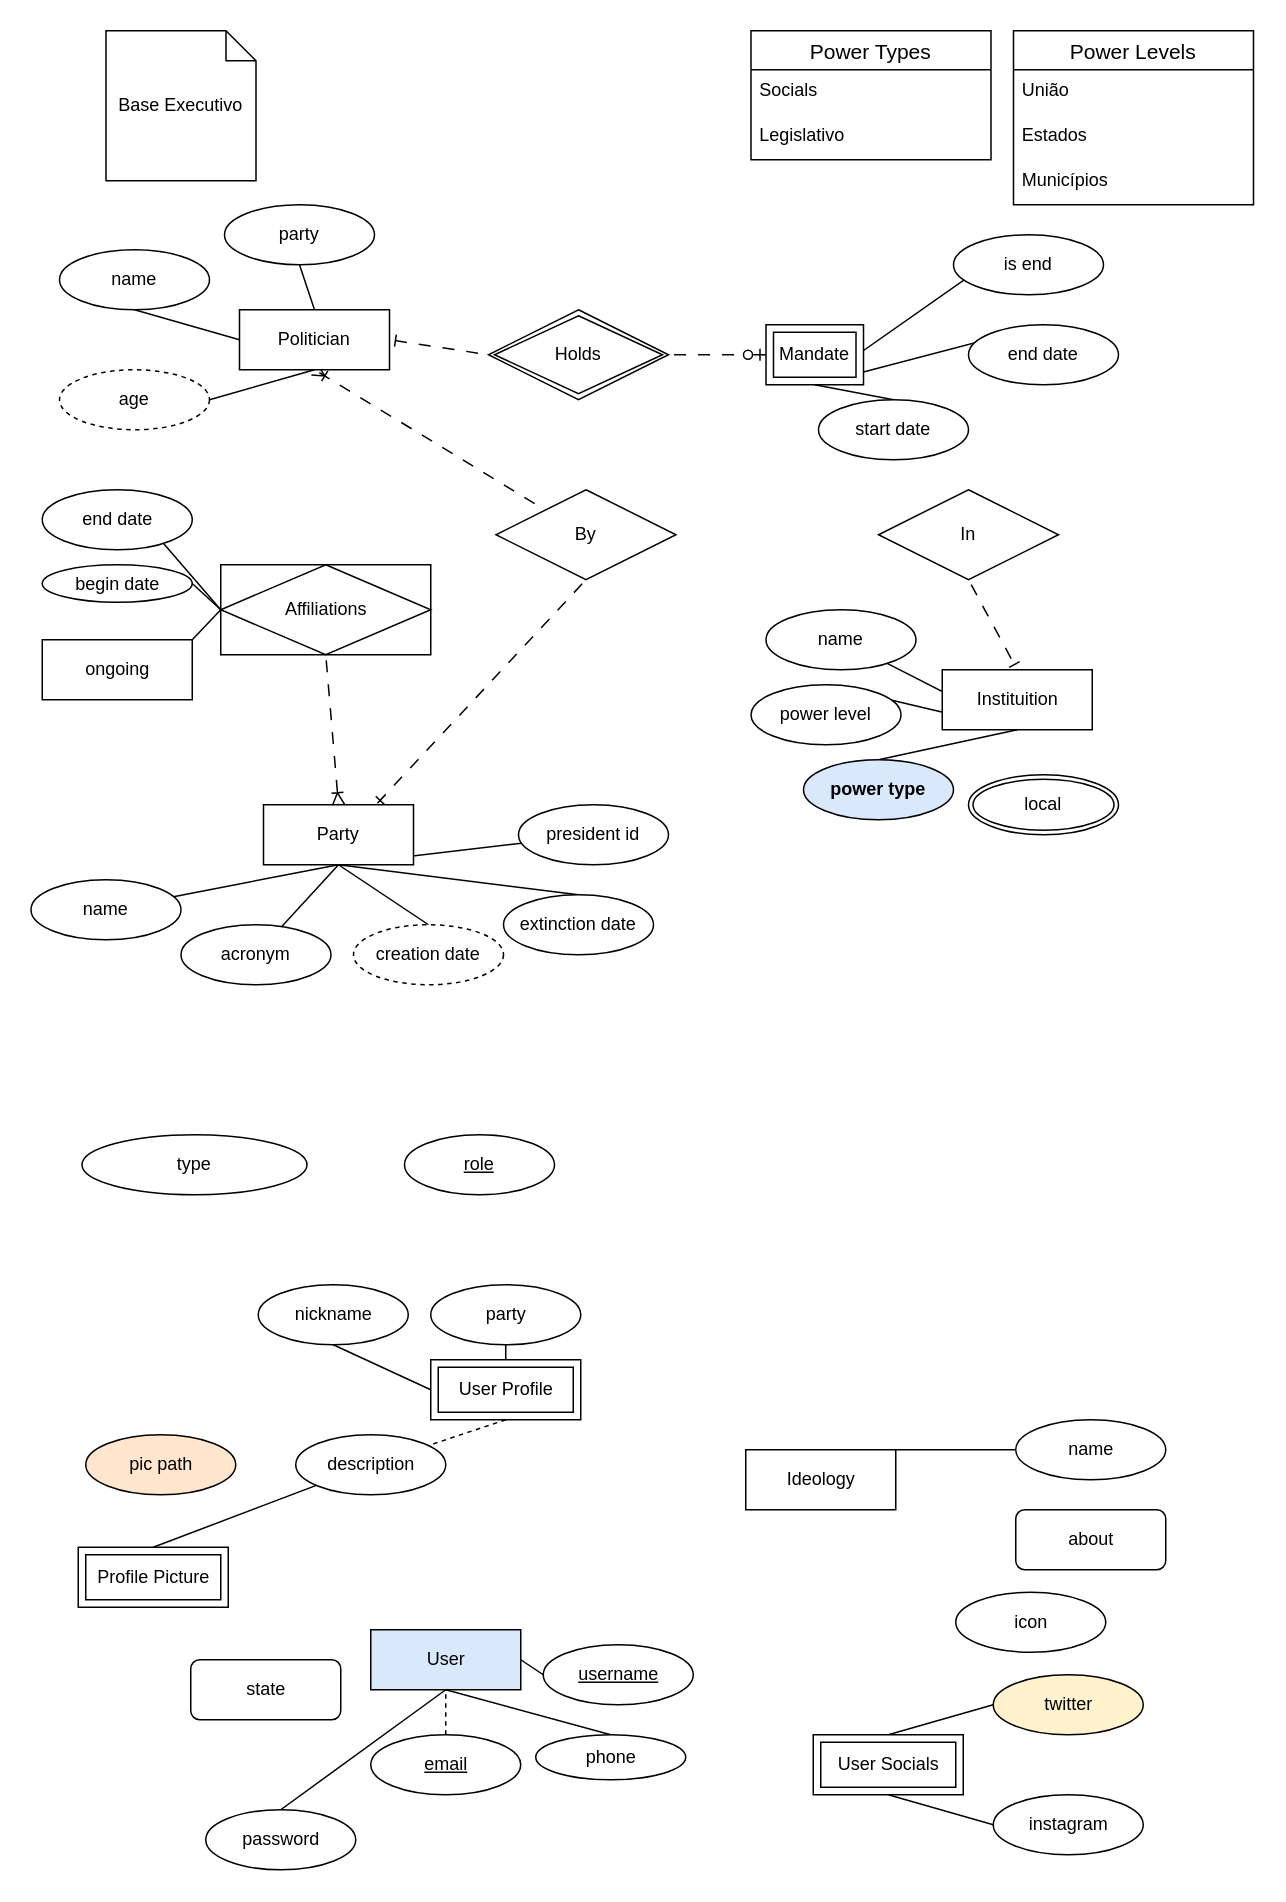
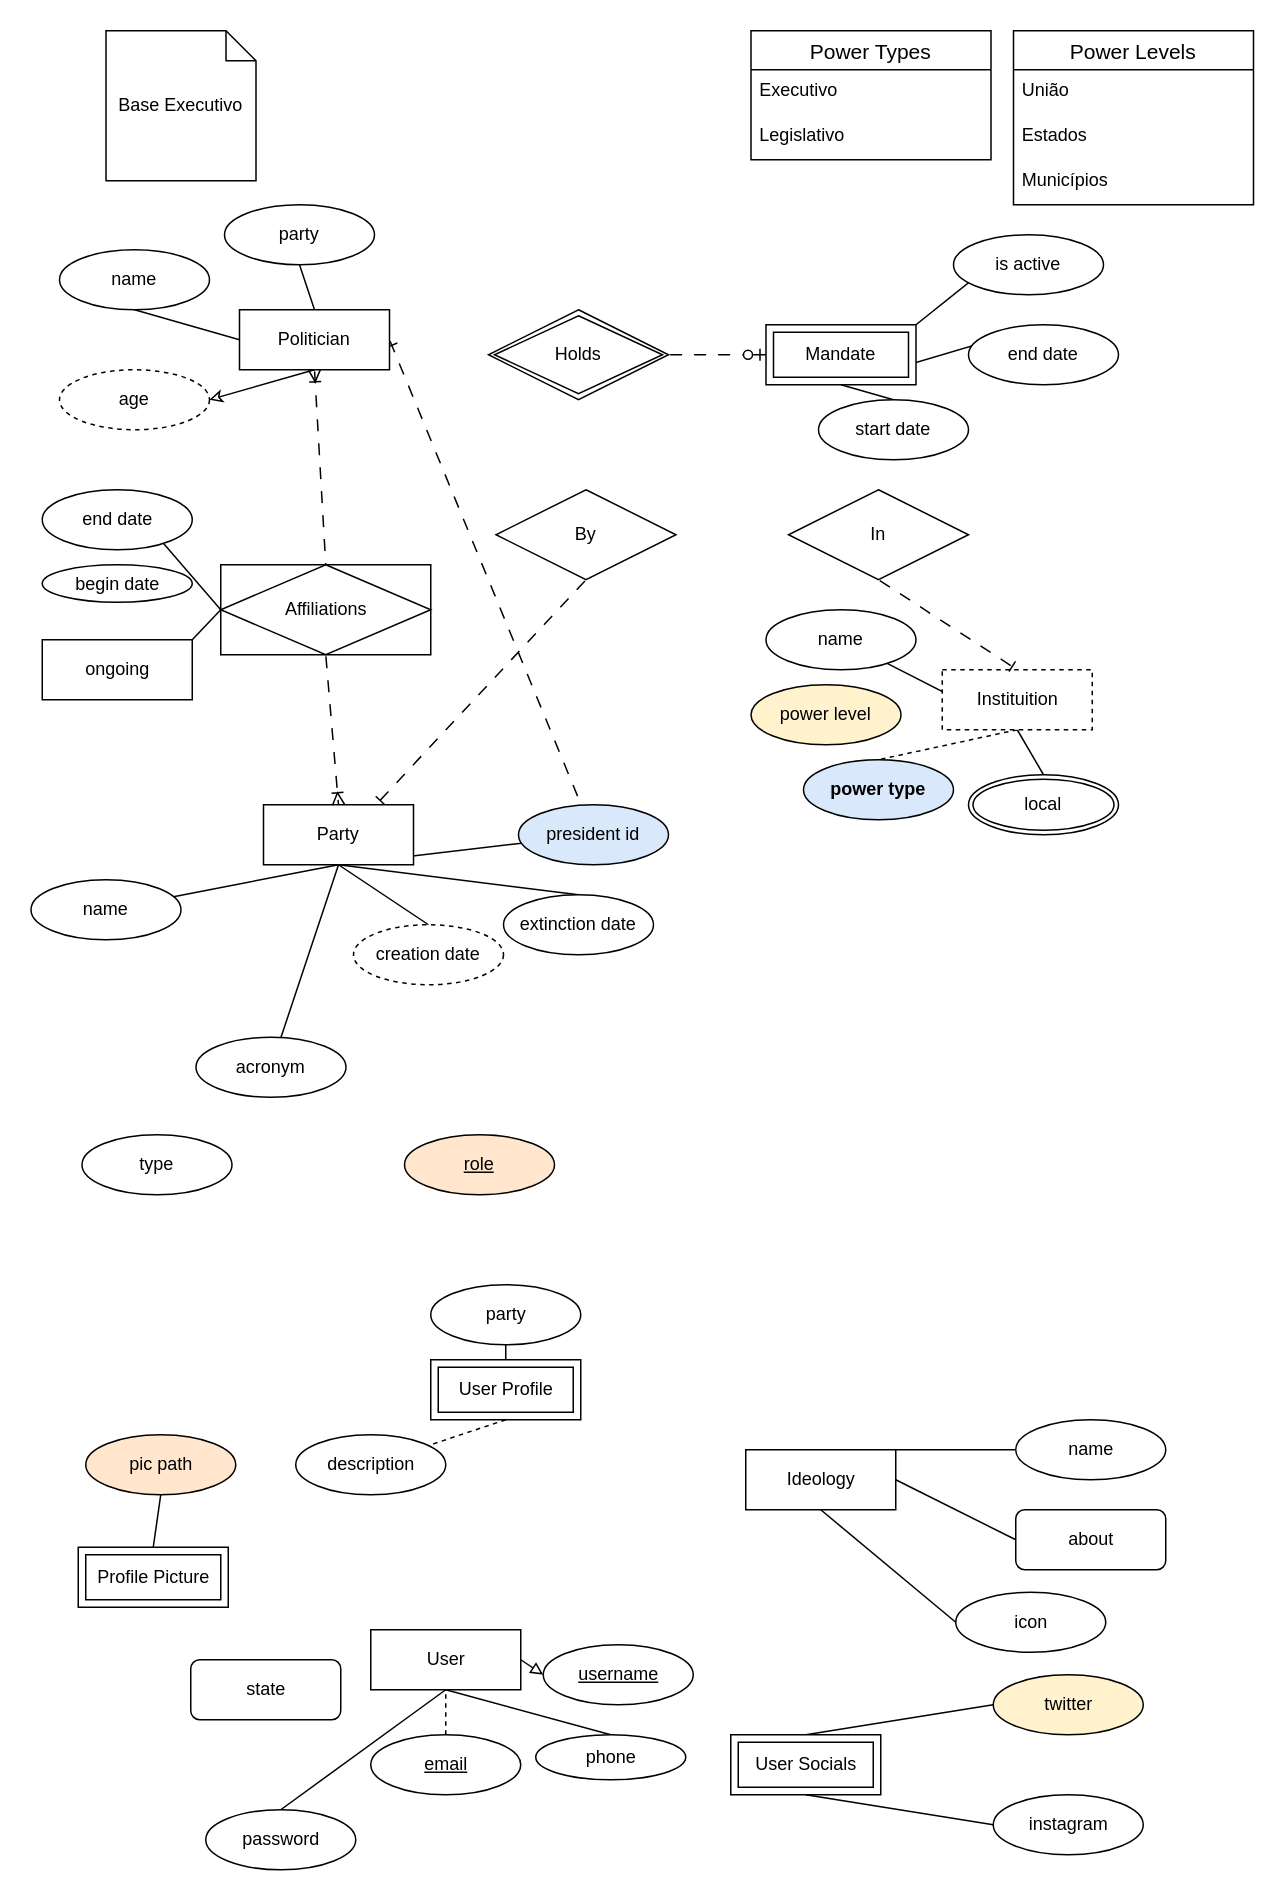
- <mxCell id="50" value="Socials" style="text;strokeColor=none;fillColor=none;spacingLeft=4;spacingRight=4;overflow=hidden;rotatable=0;points=[[0,0.5],[1,0.5]];portConstraint=eastwest;fontSize=12;whiteSpace=wrap;html=1;" parent="49" vertex="1"><mxGeometry y="26" width="160" height="30" as="geometry" /></mxCell>
+ <mxCell id="50" value="Executivo" style="text;strokeColor=none;fillColor=none;spacingLeft=4;spacingRight=4;overflow=hidden;rotatable=0;points=[[0,0.5],[1,0.5]];portConstraint=eastwest;fontSize=12;whiteSpace=wrap;html=1;" parent="49" vertex="1"><mxGeometry y="26" width="160" height="30" as="geometry" /></mxCell>
- <mxCell id="67" value="is end" style="ellipse;whiteSpace=wrap;html=1;align=center;" parent="1" vertex="1"><mxGeometry x="635" y="156" width="100" height="40" as="geometry" /></mxCell>
+ <mxCell id="67" value="is active" style="ellipse;whiteSpace=wrap;html=1;align=center;" parent="1" vertex="1"><mxGeometry x="635" y="156" width="100" height="40" as="geometry" /></mxCell>
- <mxCell id="5" style="rounded=0;orthogonalLoop=1;jettySize=auto;html=1;exitX=1;exitY=0.5;exitDx=0;exitDy=0;entryX=0;entryY=0.5;entryDx=0;entryDy=0;endArrow=none;endFill=0;startArrow=ERone;startFill=0;flowAnimation=1;" parent="1" source="7" target="80" edge="1"><mxGeometry relative="1" as="geometry" /></mxCell>
+ <mxCell id="5" style="rounded=0;orthogonalLoop=1;jettySize=auto;html=1;exitX=1;exitY=0.5;exitDx=0;exitDy=0;endArrow=none;endFill=0;startArrow=ERone;startFill=0;flowAnimation=1;" parent="1" source="7" target="75" edge="1"><mxGeometry relative="1" as="geometry" /></mxCell>
- <mxCell id="78" value="Mandate" style="shape=ext;margin=3;double=1;whiteSpace=wrap;html=1;align=center;" parent="1" vertex="1"><mxGeometry x="510" y="216" width="65" height="40" as="geometry" /></mxCell>
+ <mxCell id="78" value="Mandate" style="shape=ext;margin=3;double=1;whiteSpace=wrap;html=1;align=center;" parent="1" vertex="1"><mxGeometry x="510" y="216" width="100" height="40" as="geometry" /></mxCell>
- <mxCell id="6" style="rounded=0;orthogonalLoop=1;jettySize=auto;html=1;exitX=0.5;exitY=1;exitDx=0;exitDy=0;endArrow=none;endFill=0;flowAnimation=1;startArrow=ERoneToMany;startFill=0;" edge="1" parent="1" source="7" target="85"><mxGeometry relative="1" as="geometry"><mxPoint x="220" y="316" as="targetPoint" /></mxGeometry></mxCell>
+ <mxCell id="6" style="rounded=0;orthogonalLoop=1;jettySize=auto;html=1;exitX=0.5;exitY=1;exitDx=0;exitDy=0;entryX=0.5;entryY=0;entryDx=0;entryDy=0;endArrow=none;endFill=0;flowAnimation=1;startArrow=ERoneToMany;startFill=0;" edge="1" parent="1" source="7" target="90"><mxGeometry relative="1" as="geometry"><mxPoint x="220" y="316" as="targetPoint" /></mxGeometry></mxCell>
- <mxCell id="4" style="rounded=0;orthogonalLoop=1;jettySize=auto;html=1;exitX=0.5;exitY=1;exitDx=0;exitDy=0;entryX=1;entryY=0.5;entryDx=0;entryDy=0;endArrow=none;endFill=0;" parent="1" source="7" target="42" edge="1"><mxGeometry relative="1" as="geometry" /></mxCell>
+ <mxCell id="4" style="rounded=0;orthogonalLoop=1;jettySize=auto;html=1;exitX=0.5;exitY=1;exitDx=0;exitDy=0;entryX=1;entryY=0.5;entryDx=0;entryDy=0;endArrow=classic;endFill=0;" parent="1" source="7" target="42" edge="1"><mxGeometry relative="1" as="geometry" /></mxCell>
- <mxCell id="82" value="In" style="shape=rhombus;perimeter=rhombusPerimeter;whiteSpace=wrap;html=1;align=center;" parent="1" vertex="1"><mxGeometry x="585" y="326" width="120" height="60" as="geometry" /></mxCell>
+ <mxCell id="82" value="In" style="shape=rhombus;perimeter=rhombusPerimeter;whiteSpace=wrap;html=1;align=center;" parent="1" vertex="1"><mxGeometry x="525" y="326" width="120" height="60" as="geometry" /></mxCell>
- <mxCell id="88" style="rounded=0;orthogonalLoop=1;jettySize=auto;html=1;exitX=0;exitY=0.5;exitDx=0;exitDy=0;entryX=1;entryY=0.5;entryDx=0;entryDy=0;endArrow=none;endFill=0;" edge="1" parent="1" source="90" target="92"><mxGeometry relative="1" as="geometry" /></mxCell>
- <mxCell id="62" value="Instituition" style="whiteSpace=wrap;html=1;align=center;" parent="1" vertex="1"><mxGeometry x="627.5" y="446" width="100" height="40" as="geometry" /></mxCell>
+ <mxCell id="62" value="Instituition" style="whiteSpace=wrap;html=1;align=center;dashed=1;" parent="1" vertex="1"><mxGeometry x="627.5" y="446" width="100" height="40" as="geometry" /></mxCell>
- <mxCell id="59" style="rounded=0;orthogonalLoop=1;jettySize=auto;html=1;exitX=0.5;exitY=1;exitDx=0;exitDy=0;entryX=0.5;entryY=0;entryDx=0;entryDy=0;endArrow=none;endFill=0;" parent="1" source="62" target="64" edge="1"><mxGeometry relative="1" as="geometry" /></mxCell>
- <mxCell id="64" value="power level" style="ellipse;whiteSpace=wrap;html=1;align=center;" parent="1" vertex="1"><mxGeometry x="500" y="456" width="100" height="40" as="geometry" /></mxCell>
+ <mxCell id="64" value="power level" style="ellipse;whiteSpace=wrap;html=1;align=center;fillColor=#fff2cc;" parent="1" vertex="1"><mxGeometry x="500" y="456" width="100" height="40" as="geometry" /></mxCell>
- <mxCell id="60" style="rounded=0;orthogonalLoop=1;jettySize=auto;html=1;exitX=0.5;exitY=1;exitDx=0;exitDy=0;entryX=0.5;entryY=0;entryDx=0;entryDy=0;endArrow=none;endFill=0;" parent="1" source="62" target="65" edge="1"><mxGeometry relative="1" as="geometry" /></mxCell>
+ <mxCell id="60" style="rounded=0;orthogonalLoop=1;jettySize=auto;html=1;exitX=0.5;exitY=1;exitDx=0;exitDy=0;entryX=0.5;entryY=0;entryDx=0;entryDy=0;endArrow=none;endFill=0;dashed=1;" parent="1" source="62" target="65" edge="1"><mxGeometry relative="1" as="geometry" /></mxCell>
+ <mxCell id="61" style="rounded=0;orthogonalLoop=1;jettySize=auto;html=1;exitX=0.5;exitY=1;exitDx=0;exitDy=0;entryX=0.5;entryY=0;entryDx=0;entryDy=0;endArrow=none;endFill=0;" edge="1" parent="1" source="62" target="83"><mxGeometry relative="1" as="geometry"><mxPoint x="860" y="506" as="targetPoint" /></mxGeometry></mxCell>
- <mxCell id="75" value="president id" style="ellipse;whiteSpace=wrap;html=1;align=center;" parent="1" vertex="1"><mxGeometry x="345" y="536" width="100" height="40" as="geometry" /></mxCell>
+ <mxCell id="75" value="president id" style="ellipse;whiteSpace=wrap;html=1;align=center;fillColor=#dae8fc;" parent="1" vertex="1"><mxGeometry x="345" y="536" width="100" height="40" as="geometry" /></mxCell>
- <mxCell id="72" value="acronym" style="ellipse;whiteSpace=wrap;html=1;align=center;" parent="1" vertex="1"><mxGeometry x="120" y="616" width="100" height="40" as="geometry" /></mxCell>
+ <mxCell id="72" value="acronym" style="ellipse;whiteSpace=wrap;html=1;align=center;" parent="1" vertex="1"><mxGeometry x="130" y="691" width="100" height="40" as="geometry" /></mxCell>
- <mxCell id="70" value="type" style="ellipse;whiteSpace=wrap;html=1;align=center;" parent="1" vertex="1"><mxGeometry x="54" y="756" width="150" height="40" as="geometry" /></mxCell>
+ <mxCell id="70" value="type" style="ellipse;whiteSpace=wrap;html=1;align=center;" parent="1" vertex="1"><mxGeometry x="54" y="756" width="100" height="40" as="geometry" /></mxCell>
- <mxCell id="76" value="role" style="ellipse;whiteSpace=wrap;html=1;align=center;fontStyle=4;" parent="1" vertex="1"><mxGeometry x="269" y="756" width="100" height="40" as="geometry" /></mxCell>
+ <mxCell id="76" value="role" style="ellipse;whiteSpace=wrap;html=1;align=center;fontStyle=4;fillColor=#ffe6cc;" parent="1" vertex="1"><mxGeometry x="269" y="756" width="100" height="40" as="geometry" /></mxCell>
- <mxCell id="23" value="nickname" style="ellipse;whiteSpace=wrap;html=1;align=center;" parent="1" vertex="1"><mxGeometry x="171.5" y="856" width="100" height="40" as="geometry" /></mxCell>
- <mxCell id="10" style="rounded=0;orthogonalLoop=1;jettySize=auto;html=1;exitX=0;exitY=0.5;exitDx=0;exitDy=0;entryX=0.5;entryY=1;entryDx=0;entryDy=0;endArrow=none;endFill=0;" parent="1" source="27" target="23" edge="1"><mxGeometry relative="1" as="geometry"><mxPoint x="291.5" y="926" as="sourcePoint" /></mxGeometry></mxCell>
+ <mxCell id="33" style="rounded=0;orthogonalLoop=1;jettySize=auto;html=1;exitX=1;exitY=0.5;exitDx=0;exitDy=0;entryX=0;entryY=0.5;entryDx=0;entryDy=0;endArrow=none;endFill=0;" parent="1" source="35" target="37" edge="1"><mxGeometry relative="1" as="geometry" /></mxCell>
- <mxCell id="28" style="rounded=0;orthogonalLoop=1;jettySize=auto;html=1;exitX=0.5;exitY=0;exitDx=0;exitDy=0;endArrow=none;endFill=0;" parent="1" source="29" target="31" edge="1"><mxGeometry relative="1" as="geometry" /></mxCell>
+ <mxCell id="28" style="rounded=0;orthogonalLoop=1;jettySize=auto;html=1;exitX=0.5;exitY=0;exitDx=0;exitDy=0;entryX=0.5;entryY=1;entryDx=0;entryDy=0;endArrow=none;endFill=0;" parent="1" source="29" target="39" edge="1"><mxGeometry relative="1" as="geometry" /></mxCell>
+ <mxCell id="34" style="rounded=0;orthogonalLoop=1;jettySize=auto;html=1;exitX=0.5;exitY=1;exitDx=0;exitDy=0;entryX=0;entryY=0.5;entryDx=0;entryDy=0;endArrow=none;endFill=0;" parent="1" source="35" target="38" edge="1"><mxGeometry relative="1" as="geometry" /></mxCell>
- <mxCell id="9" value="User" style="whiteSpace=wrap;html=1;align=center;fillColor=#dae8fc;" parent="1" vertex="1"><mxGeometry x="246.5" y="1086" width="100" height="40" as="geometry" /></mxCell>
+ <mxCell id="9" value="User" style="whiteSpace=wrap;html=1;align=center;" parent="1" vertex="1"><mxGeometry x="246.5" y="1086" width="100" height="40" as="geometry" /></mxCell>
- <mxCell id="8" style="rounded=0;orthogonalLoop=1;jettySize=auto;html=1;exitX=1;exitY=0.5;exitDx=0;exitDy=0;endArrow=none;endFill=0;entryX=0;entryY=0.5;entryDx=0;entryDy=0;" parent="1" source="9" target="24" edge="1"><mxGeometry relative="1" as="geometry"><mxPoint x="374.066" y="1109.675" as="targetPoint" /></mxGeometry></mxCell>
+ <mxCell id="8" style="rounded=0;orthogonalLoop=1;jettySize=auto;html=1;exitX=1;exitY=0.5;exitDx=0;exitDy=0;endArrow=block;endFill=0;entryX=0;entryY=0.5;entryDx=0;entryDy=0;" parent="1" source="9" target="24" edge="1"><mxGeometry relative="1" as="geometry"><mxPoint x="374.066" y="1109.675" as="targetPoint" /></mxGeometry></mxCell>
- <mxCell id="21" value="User Socials" style="shape=ext;margin=3;double=1;whiteSpace=wrap;html=1;align=center;" parent="1" vertex="1"><mxGeometry x="541.5" y="1156" width="100" height="40" as="geometry" /></mxCell>
+ <mxCell id="21" value="User Socials" style="shape=ext;margin=3;double=1;whiteSpace=wrap;html=1;align=center;" parent="1" vertex="1"><mxGeometry x="486.5" y="1156" width="100" height="40" as="geometry" /></mxCell>
